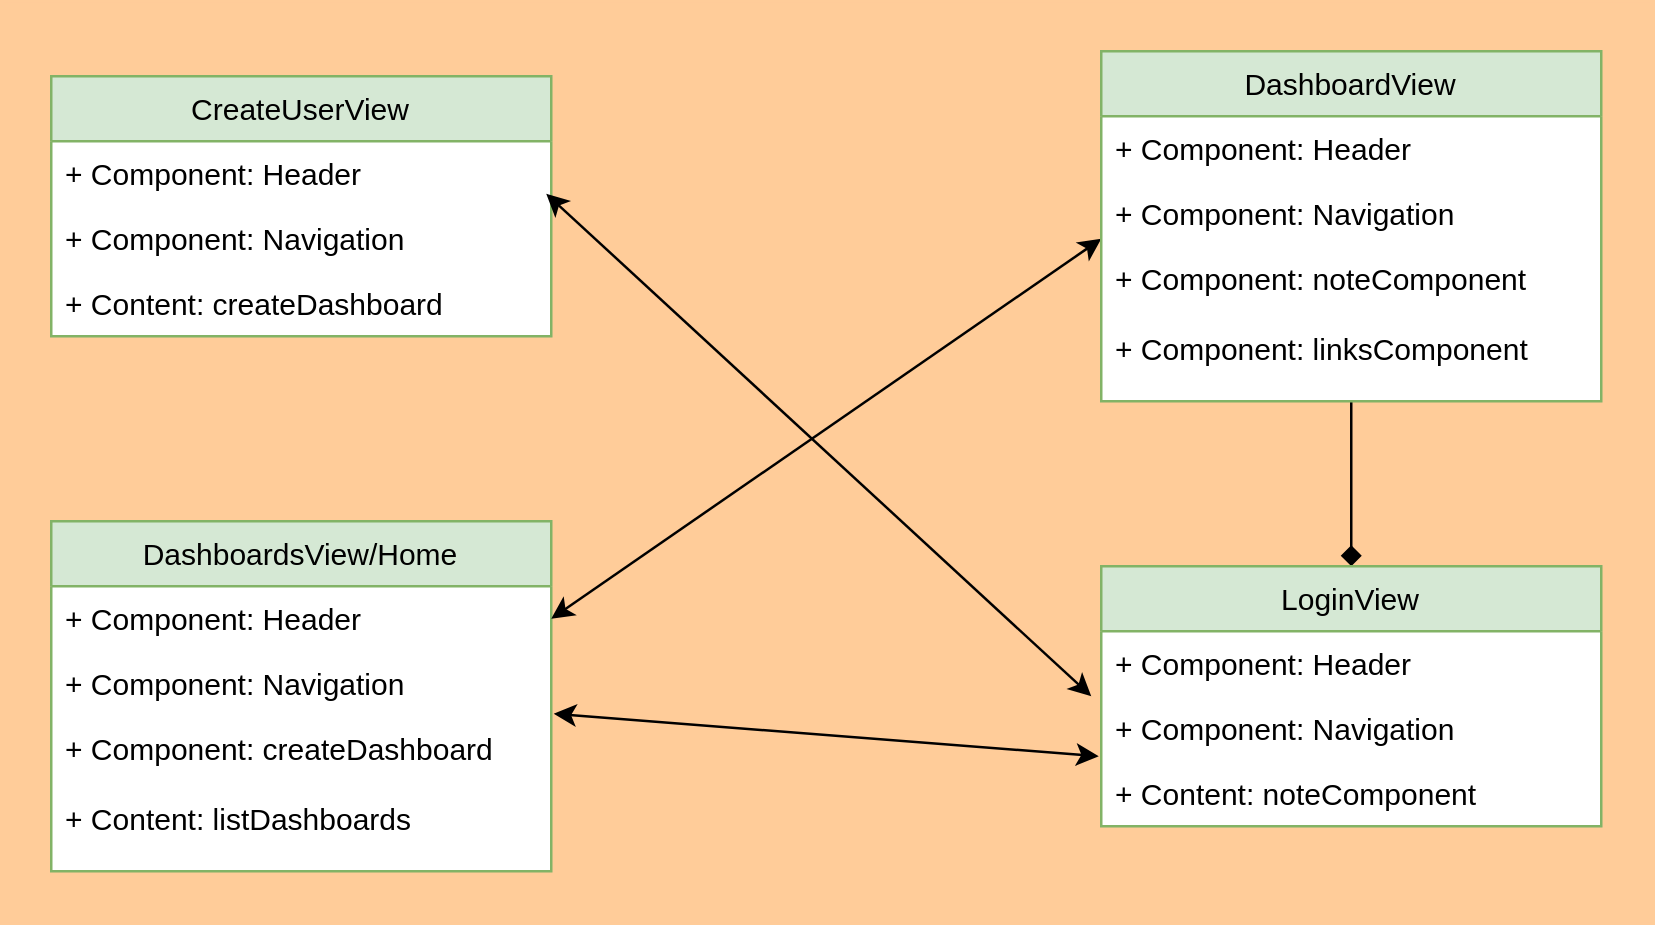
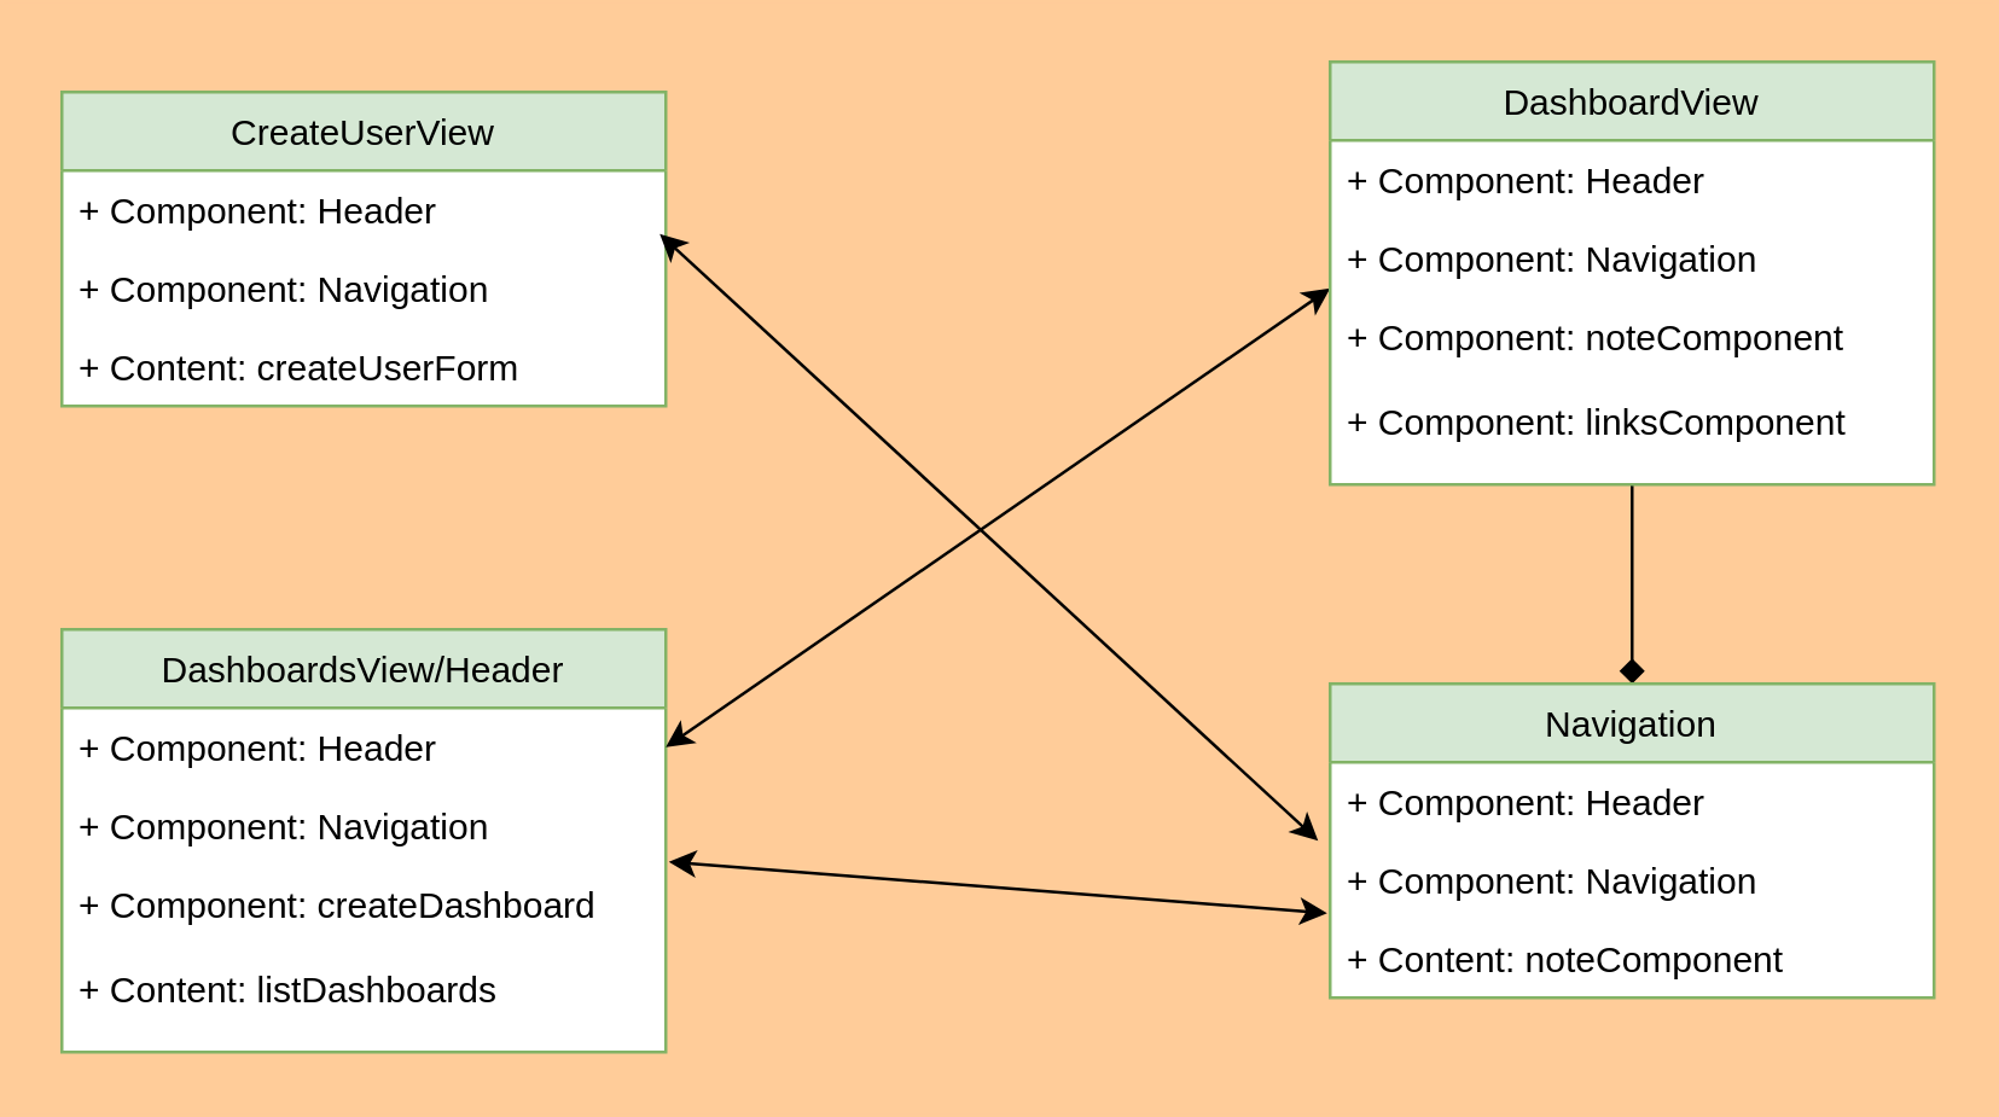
- <mxCell id="10" value="+ Content: createDashboard" style="text;strokeColor=none;fillColor=none;align=left;verticalAlign=top;spacingLeft=4;spacingRight=4;overflow=hidden;rotatable=0;points=[[0,0.5],[1,0.5]];portConstraint=eastwest;" vertex="1" parent="7"><mxGeometry y="78" width="200" height="26" as="geometry" /></mxCell>
+ <mxCell id="10" value="+ Content: createUserForm" style="text;strokeColor=none;fillColor=none;align=left;verticalAlign=top;spacingLeft=4;spacingRight=4;overflow=hidden;rotatable=0;points=[[0,0.5],[1,0.5]];portConstraint=eastwest;" vertex="1" parent="7"><mxGeometry y="78" width="200" height="26" as="geometry" /></mxCell>
- <mxCell id="3" value="DashboardsView/Home" style="swimlane;fontStyle=0;childLayout=stackLayout;horizontal=1;startSize=26;horizontalStack=0;resizeParent=1;resizeParentMax=0;resizeLast=0;collapsible=1;marginBottom=0;swimlaneFillColor=#ffffff;fillColor=#d5e8d4;strokeColor=#82b366;" vertex="1" parent="1"><mxGeometry x="20" y="208" width="200" height="140" as="geometry" /></mxCell>
+ <mxCell id="3" value="DashboardsView/Header" style="swimlane;fontStyle=0;childLayout=stackLayout;horizontal=1;startSize=26;horizontalStack=0;resizeParent=1;resizeParentMax=0;resizeLast=0;collapsible=1;marginBottom=0;swimlaneFillColor=#ffffff;fillColor=#d5e8d4;strokeColor=#82b366;" vertex="1" parent="1"><mxGeometry x="20" y="208" width="200" height="140" as="geometry" /></mxCell>
- <mxCell id="18" value="LoginView" style="swimlane;fontStyle=0;childLayout=stackLayout;horizontal=1;startSize=26;horizontalStack=0;resizeParent=1;resizeParentMax=0;resizeLast=0;collapsible=1;marginBottom=0;swimlaneFillColor=#ffffff;fillColor=#d5e8d4;strokeColor=#82b366;" vertex="1" parent="1"><mxGeometry x="440" y="226" width="200" height="104" as="geometry" /></mxCell>
+ <mxCell id="18" value="Navigation" style="swimlane;fontStyle=0;childLayout=stackLayout;horizontal=1;startSize=26;horizontalStack=0;resizeParent=1;resizeParentMax=0;resizeLast=0;collapsible=1;marginBottom=0;swimlaneFillColor=#ffffff;fillColor=#d5e8d4;strokeColor=#82b366;" vertex="1" parent="1"><mxGeometry x="440" y="226" width="200" height="104" as="geometry" /></mxCell>
